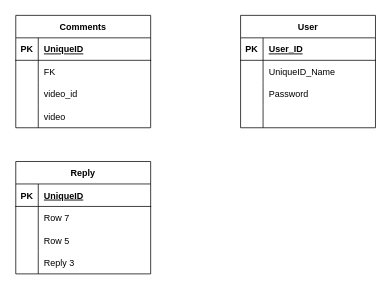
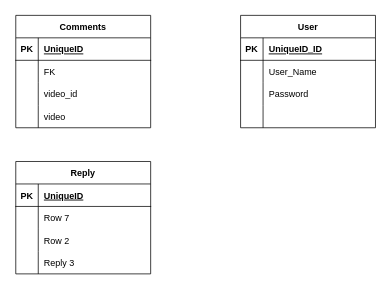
- <mxCell id="31" value="User_ID" style="shape=partialRectangle;connectable=0;fillColor=none;top=0;left=0;bottom=0;right=0;align=left;spacingLeft=6;fontStyle=5;overflow=hidden;" vertex="1" parent="29"><mxGeometry x="30" width="150" height="30" as="geometry"><mxRectangle width="150" height="30" as="alternateBounds" /></mxGeometry></mxCell>
+ <mxCell id="31" value="UniqueID_ID" style="shape=partialRectangle;connectable=0;fillColor=none;top=0;left=0;bottom=0;right=0;align=left;spacingLeft=6;fontStyle=5;overflow=hidden;" vertex="1" parent="29"><mxGeometry x="30" width="150" height="30" as="geometry"><mxRectangle width="150" height="30" as="alternateBounds" /></mxGeometry></mxCell>
- <mxCell id="34" value="UniqueID_Name" style="shape=partialRectangle;connectable=0;fillColor=none;top=0;left=0;bottom=0;right=0;align=left;spacingLeft=6;overflow=hidden;" vertex="1" parent="32"><mxGeometry x="30" width="150" height="30" as="geometry"><mxRectangle width="150" height="30" as="alternateBounds" /></mxGeometry></mxCell>
+ <mxCell id="34" value="User_Name" style="shape=partialRectangle;connectable=0;fillColor=none;top=0;left=0;bottom=0;right=0;align=left;spacingLeft=6;overflow=hidden;" vertex="1" parent="32"><mxGeometry x="30" width="150" height="30" as="geometry"><mxRectangle width="150" height="30" as="alternateBounds" /></mxGeometry></mxCell>
- <mxCell id="24" value="Row 5" style="shape=partialRectangle;connectable=0;fillColor=none;top=0;left=0;bottom=0;right=0;align=left;spacingLeft=6;overflow=hidden;" vertex="1" parent="22"><mxGeometry x="30" width="150" height="30" as="geometry"><mxRectangle width="150" height="30" as="alternateBounds" /></mxGeometry></mxCell>
+ <mxCell id="24" value="Row 2" style="shape=partialRectangle;connectable=0;fillColor=none;top=0;left=0;bottom=0;right=0;align=left;spacingLeft=6;overflow=hidden;" vertex="1" parent="22"><mxGeometry x="30" width="150" height="30" as="geometry"><mxRectangle width="150" height="30" as="alternateBounds" /></mxGeometry></mxCell>
